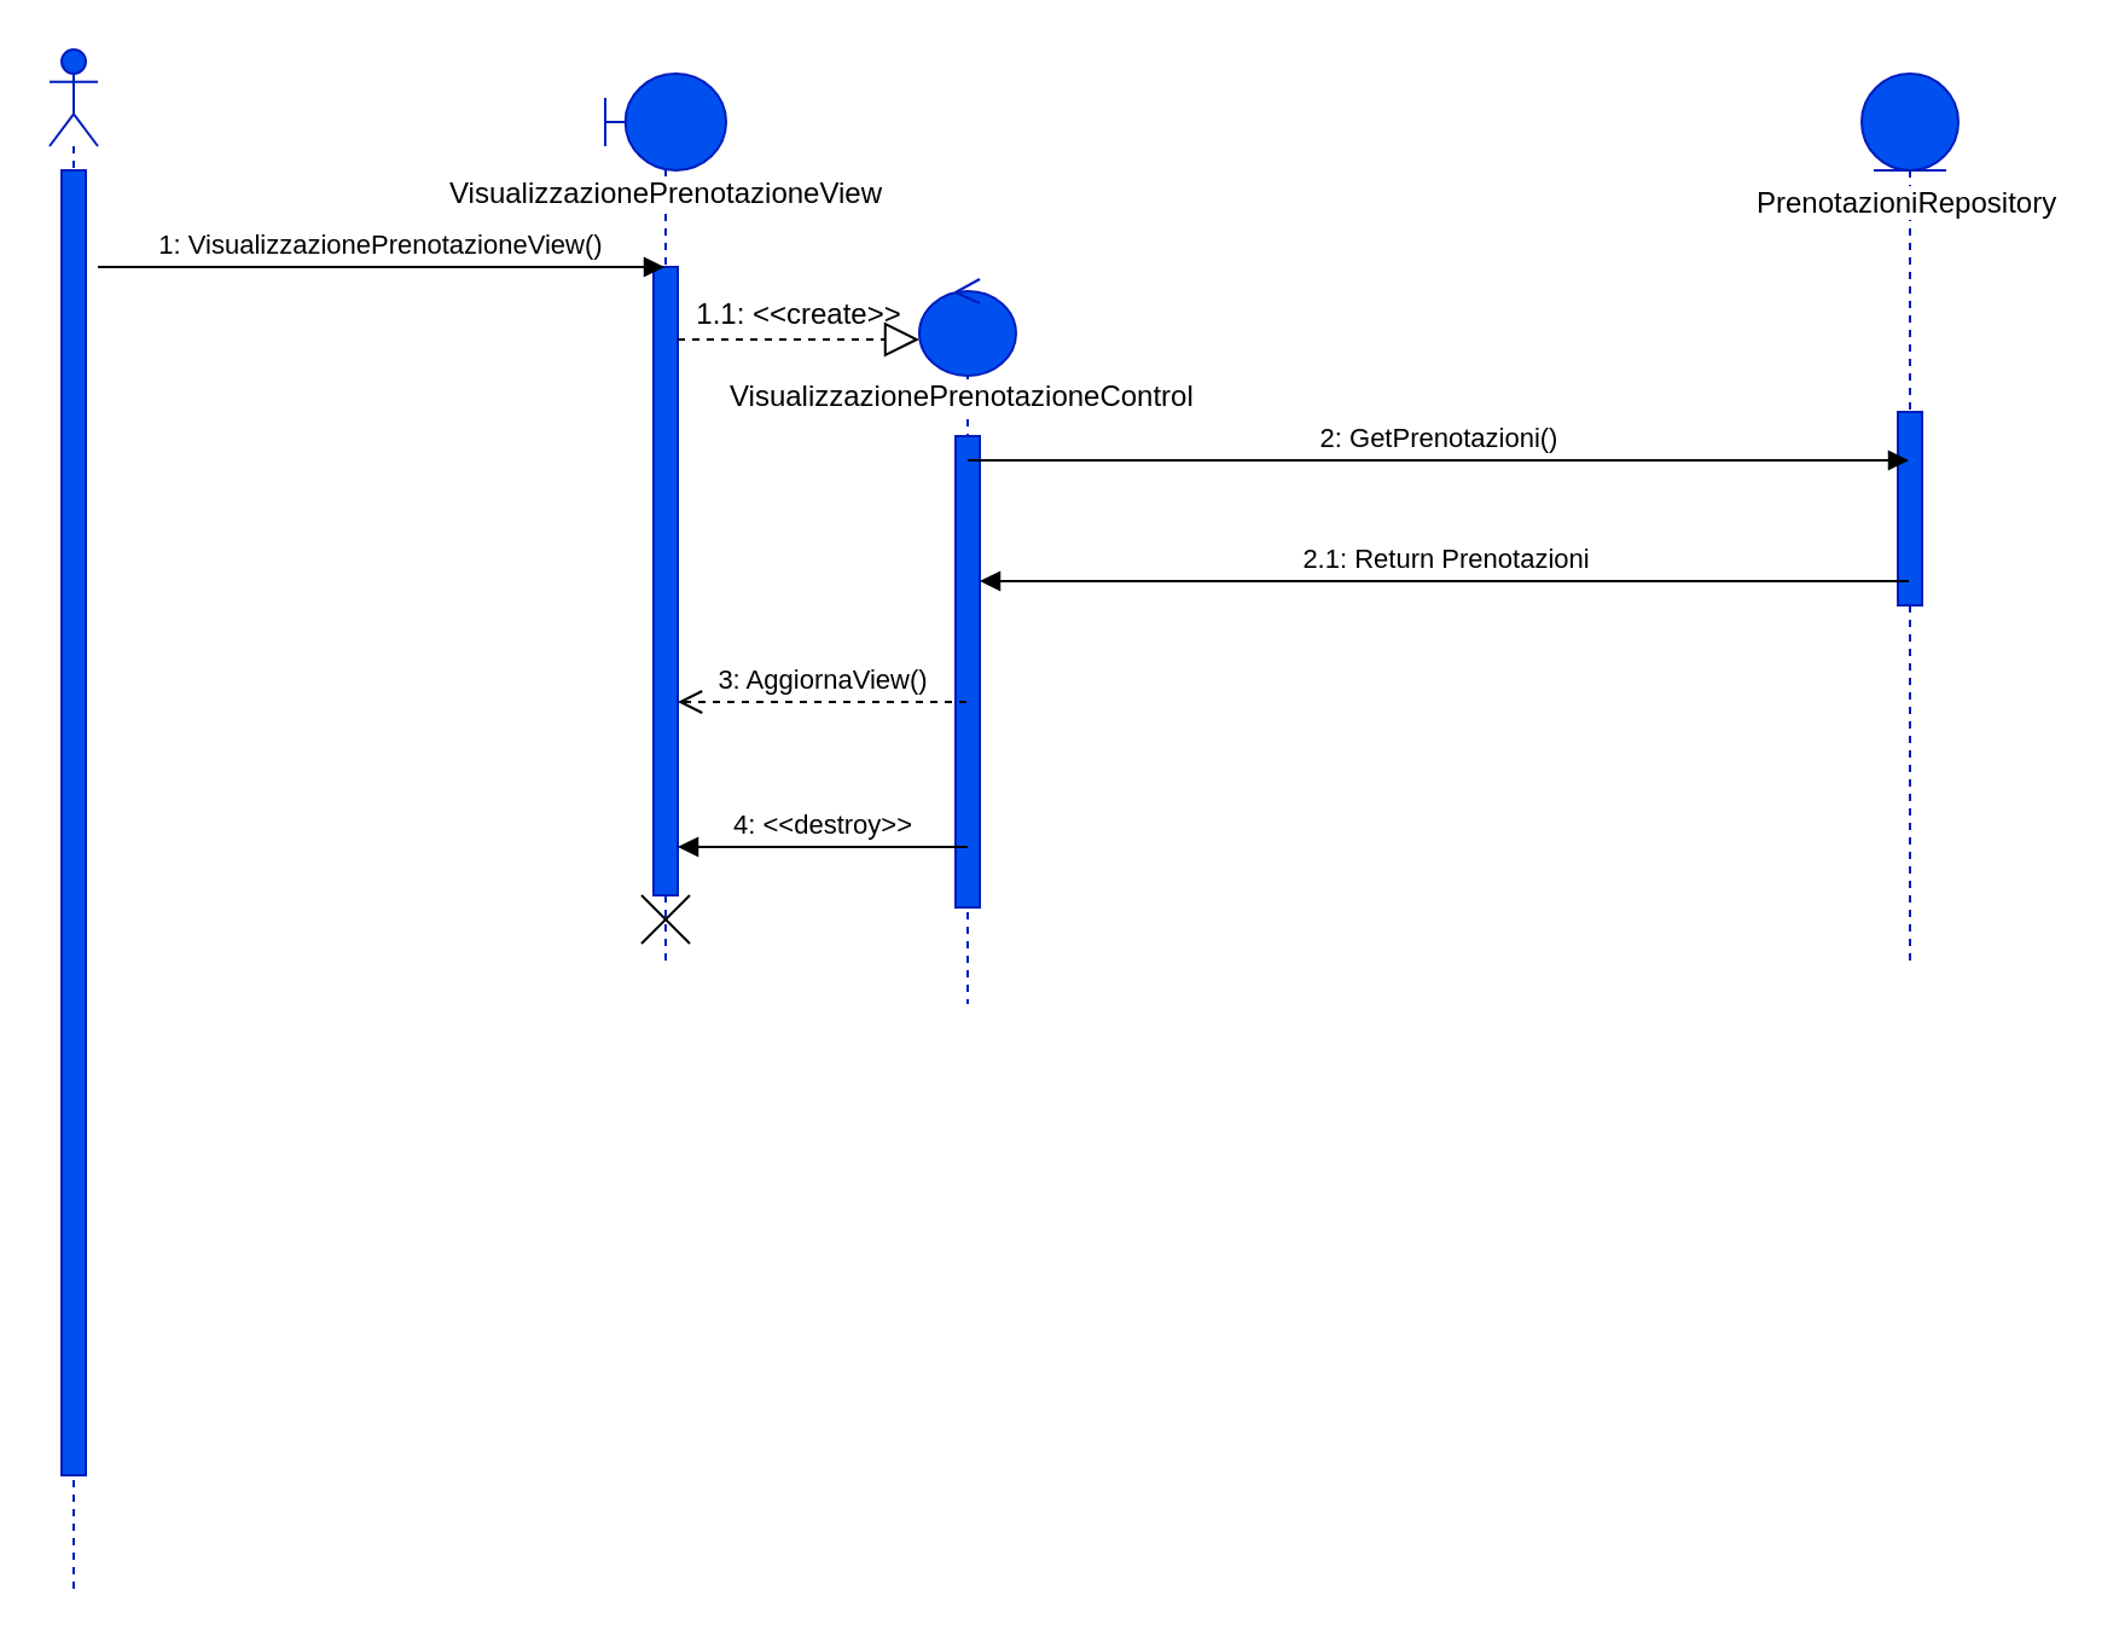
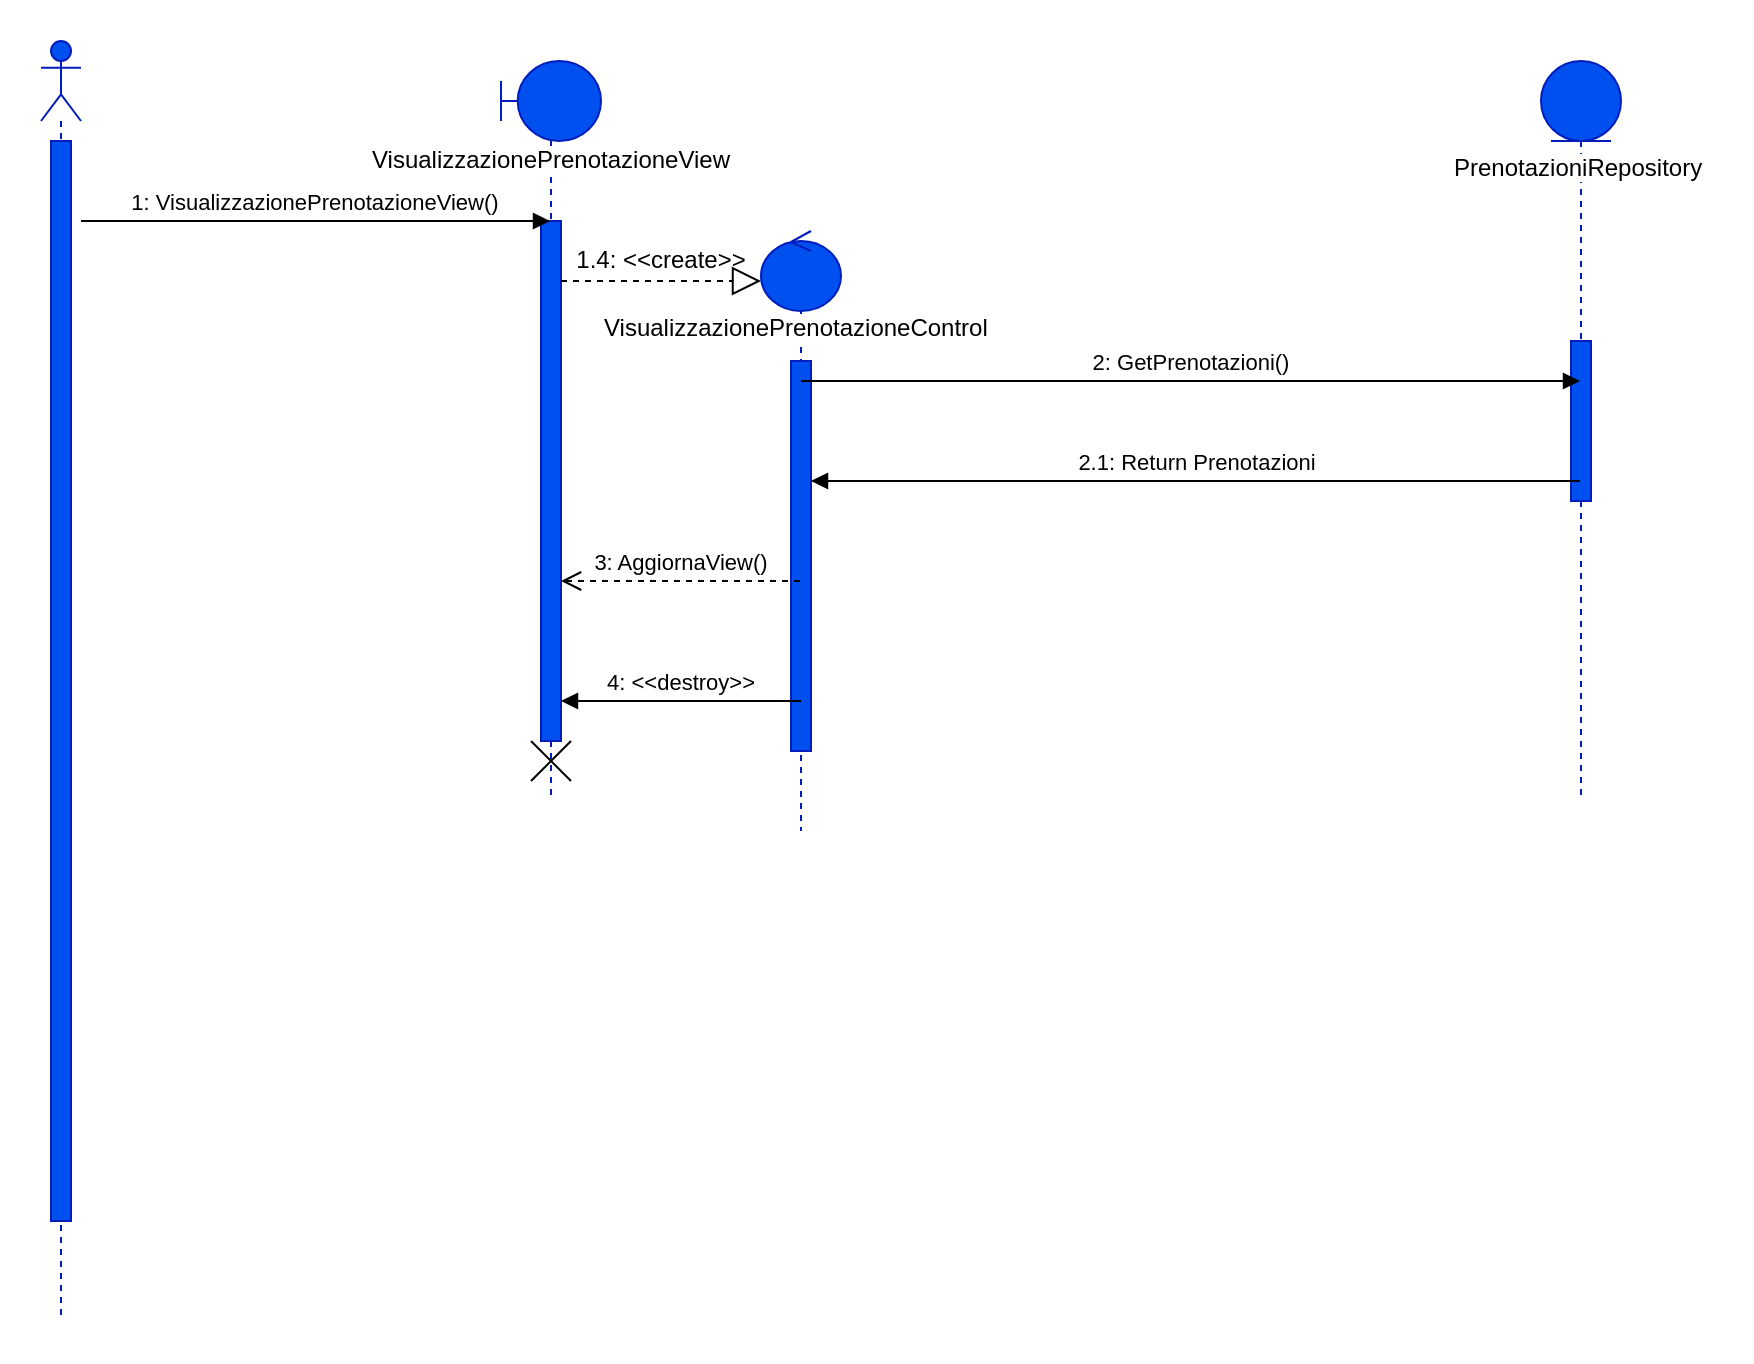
- <mxCell id="17" value="1.1: &amp;lt;&amp;lt;create&amp;gt;&amp;gt;" style="text;html=1;align=center;verticalAlign=middle;resizable=0;points=[];autosize=1;" vertex="1" parent="1"><mxGeometry x="280" y="120" width="100" height="20" as="geometry" /></mxCell>
+ <mxCell id="17" value="1.4: &amp;lt;&amp;lt;create&amp;gt;&amp;gt;" style="text;html=1;align=center;verticalAlign=middle;resizable=0;points=[];autosize=1;" vertex="1" parent="1"><mxGeometry x="280" y="120" width="100" height="20" as="geometry" /></mxCell>
